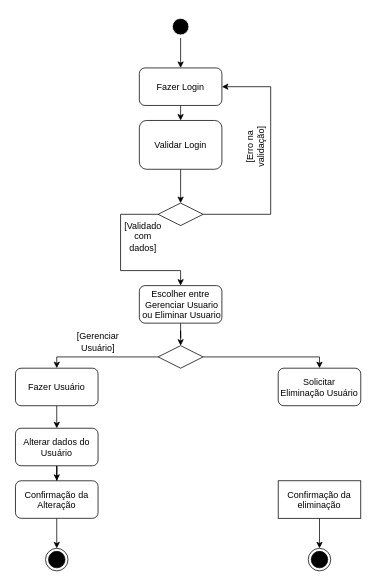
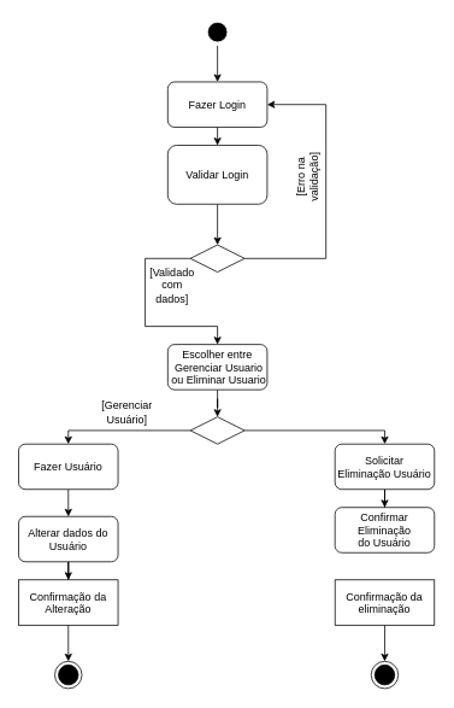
- <mxCell id="22" value="[Gerenciar Usuário]" style="text;html=1;strokeColor=none;fillColor=none;align=center;verticalAlign=middle;whiteSpace=wrap;rounded=0;" vertex="1" parent="1"><mxGeometry x="100" y="440" width="60" height="30" as="geometry" /></mxCell>
+ <mxCell id="22" value="[Gerenciar Usuário]" style="text;html=1;strokeColor=none;fillColor=none;align=center;verticalAlign=middle;whiteSpace=wrap;rounded=0;" vertex="1" parent="1"><mxGeometry x="110" y="440" width="60" height="30" as="geometry" /></mxCell>
+ <mxCell id="20" value="" style="edgeStyle=orthogonalEdgeStyle;rounded=0;orthogonalLoop=1;jettySize=auto;html=1;" edge="1" parent="1" source="21" target="25"><mxGeometry relative="1" as="geometry" /></mxCell>
+ <mxCell id="25" value="Confirmar&#10; Eliminação &#10;do Usuário" style="rounded=1;" vertex="1" parent="1"><mxGeometry x="370" y="560" width="110" height="50" as="geometry" /></mxCell>
- <mxCell id="30" value="Confirmação da&#10;Alteração" style="rounded=1;" vertex="1" parent="1"><mxGeometry x="20" y="640" width="110" height="50" as="geometry" /></mxCell>
+ <mxCell id="30" value="Confirmação da&#10;Alteração" style="rounded=0;" vertex="1" parent="1"><mxGeometry x="20" y="640" width="110" height="50" as="geometry" /></mxCell>
